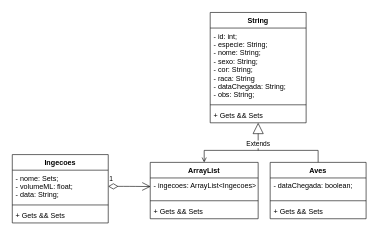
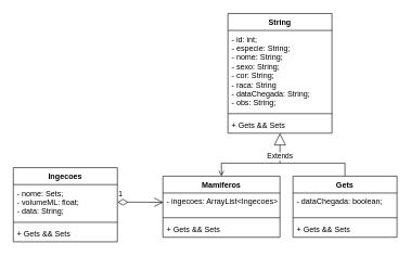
- <mxCell id="5" value="ArrayList" style="swimlane;fontStyle=1;align=center;verticalAlign=top;childLayout=stackLayout;horizontal=1;startSize=26;horizontalStack=0;resizeParent=1;resizeParentMax=0;resizeLast=0;collapsible=1;marginBottom=0;" vertex="1" parent="1"><mxGeometry x="250" y="270" width="180" height="94" as="geometry" /></mxCell>
+ <mxCell id="5" value="Mamiferos" style="swimlane;fontStyle=1;align=center;verticalAlign=top;childLayout=stackLayout;horizontal=1;startSize=26;horizontalStack=0;resizeParent=1;resizeParentMax=0;resizeLast=0;collapsible=1;marginBottom=0;" vertex="1" parent="1"><mxGeometry x="250" y="270" width="180" height="94" as="geometry" /></mxCell>
- <mxCell id="9" value="Aves" style="swimlane;fontStyle=1;align=center;verticalAlign=top;childLayout=stackLayout;horizontal=1;startSize=26;horizontalStack=0;resizeParent=1;resizeParentMax=0;resizeLast=0;collapsible=1;marginBottom=0;" vertex="1" parent="1"><mxGeometry x="450" y="270" width="160" height="94" as="geometry" /></mxCell>
+ <mxCell id="9" value="Gets" style="swimlane;fontStyle=1;align=center;verticalAlign=top;childLayout=stackLayout;horizontal=1;startSize=26;horizontalStack=0;resizeParent=1;resizeParentMax=0;resizeLast=0;collapsible=1;marginBottom=0;" vertex="1" parent="1"><mxGeometry x="450" y="270" width="160" height="94" as="geometry" /></mxCell>
